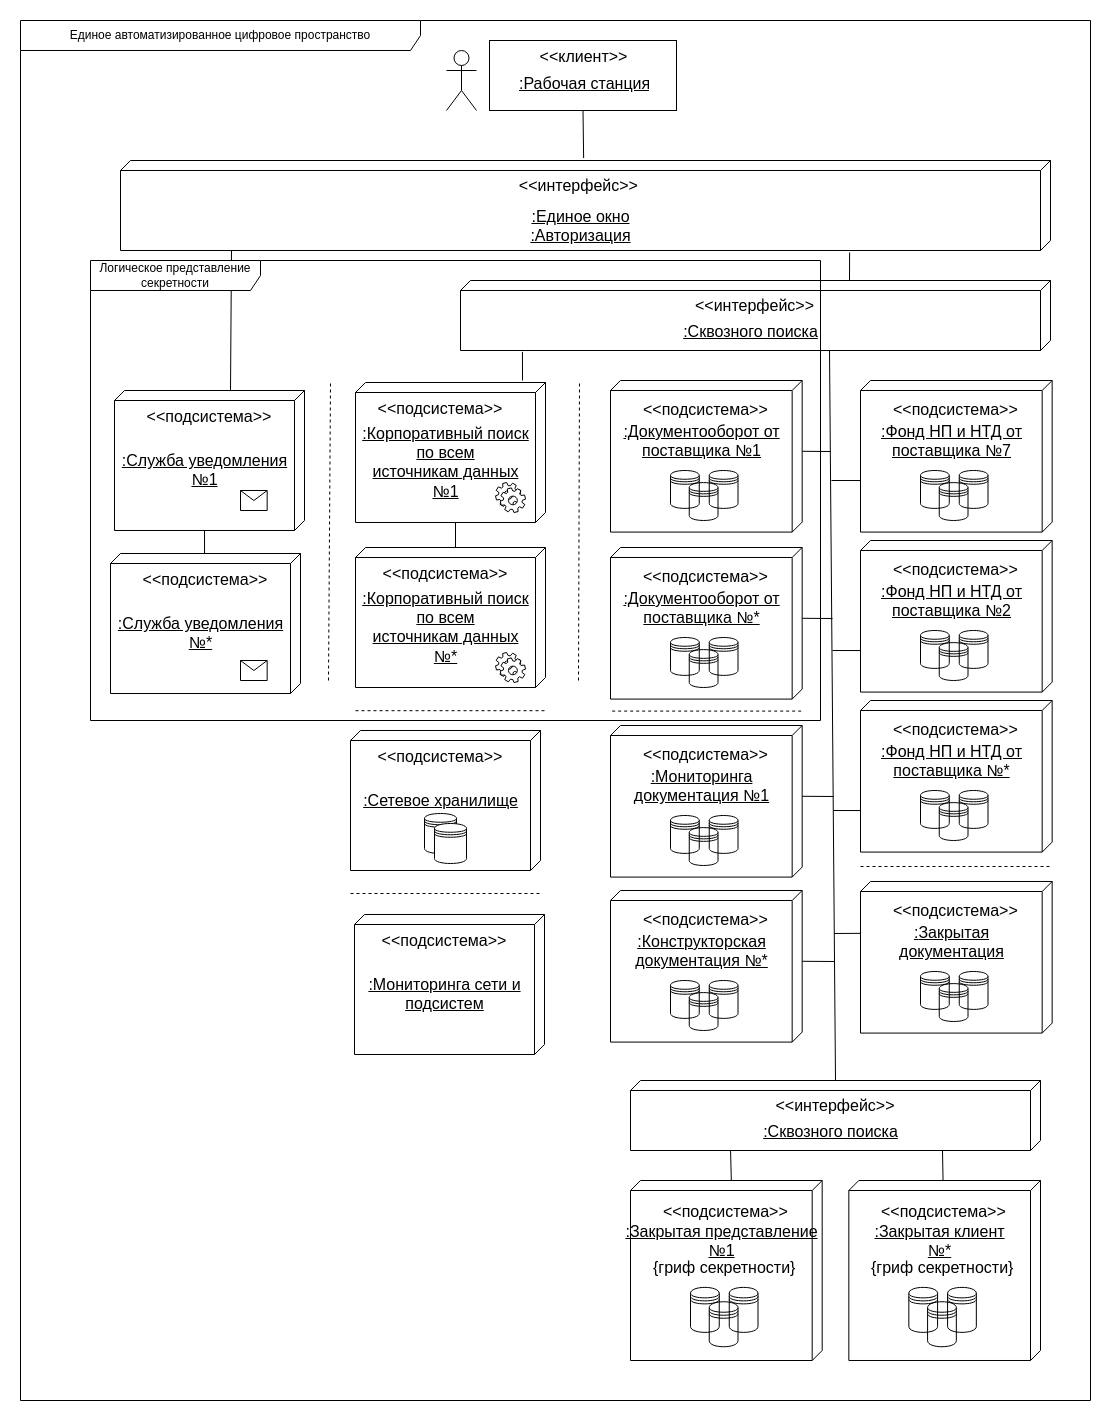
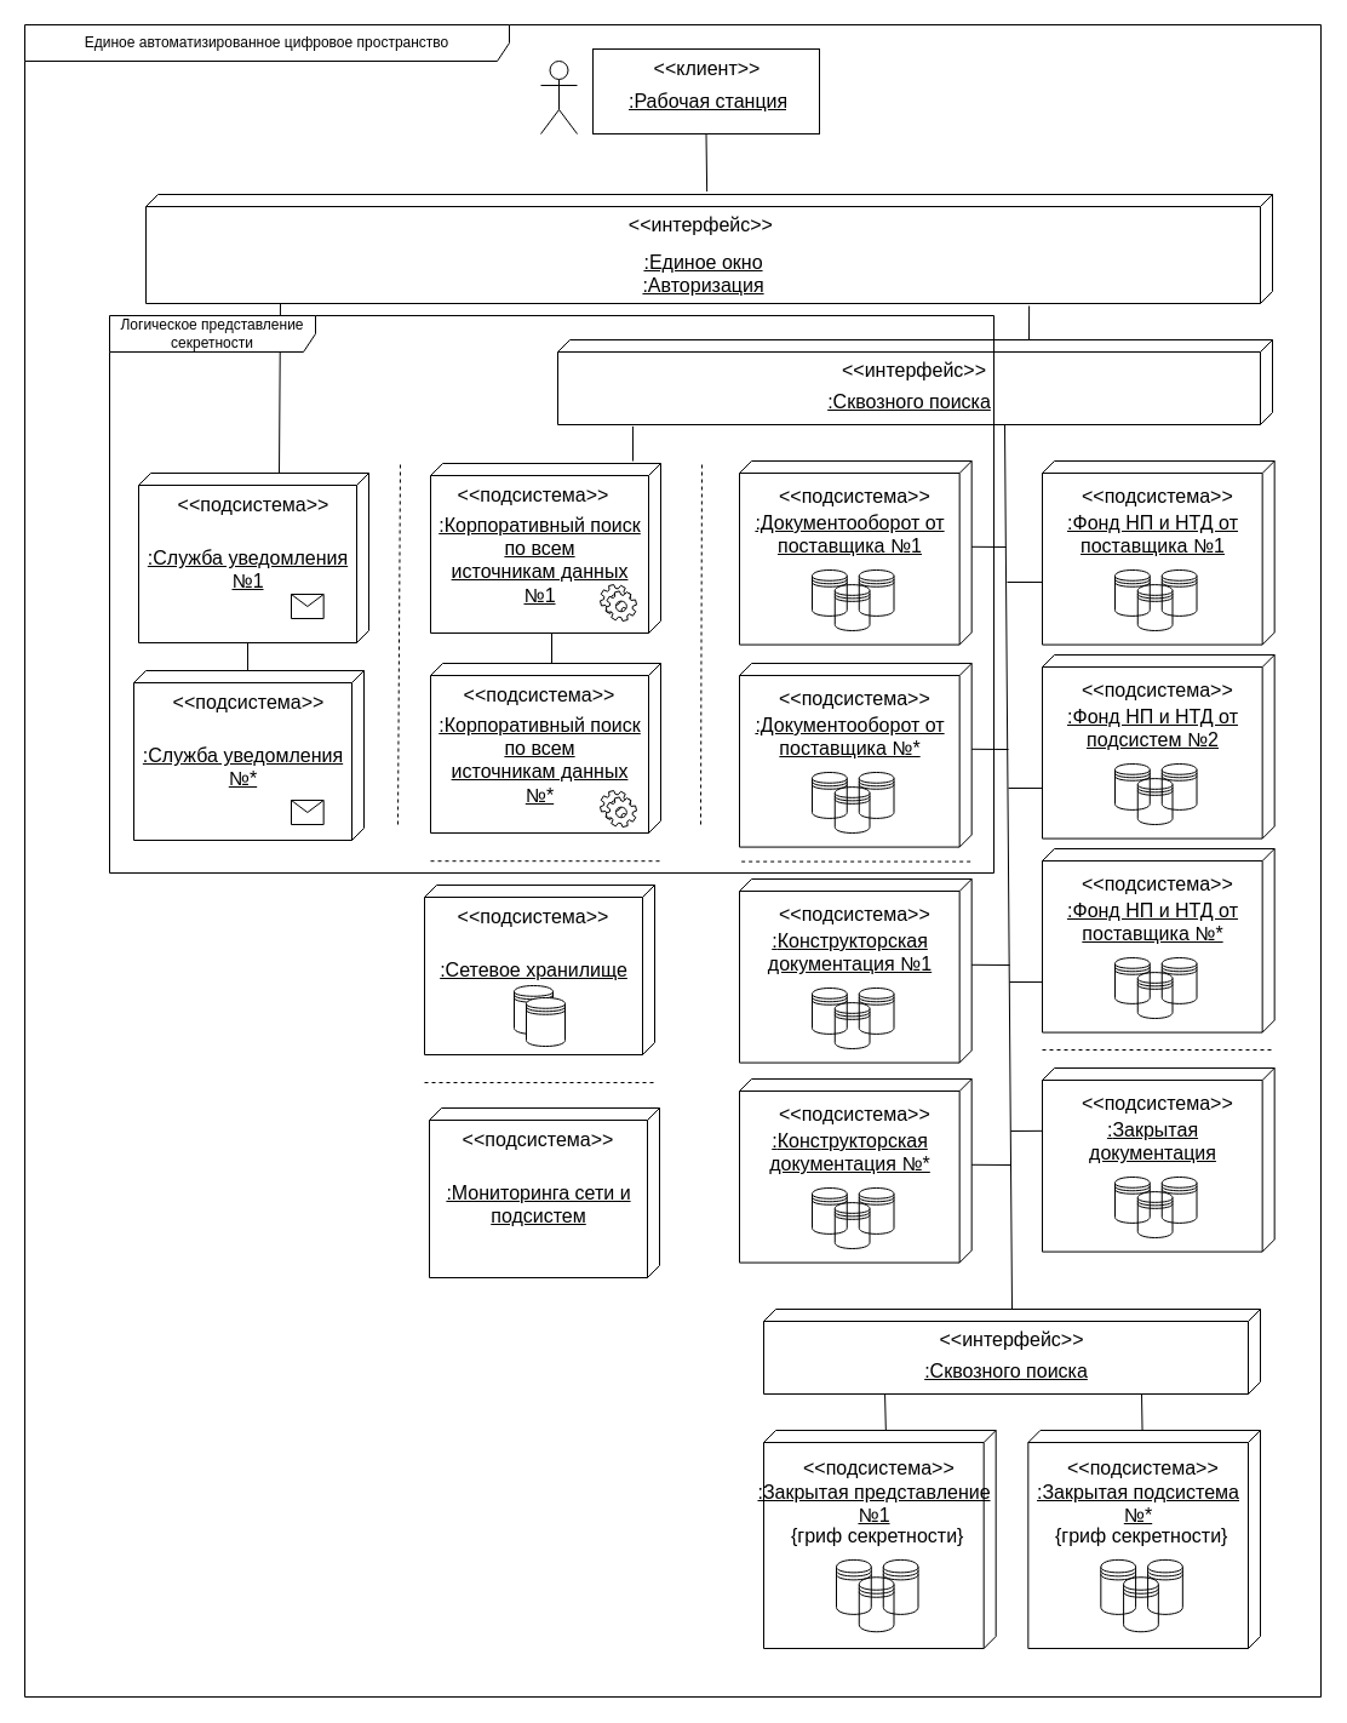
- <mxCell id="36" value="&lt;span&gt;:Фонд НП и НТД от&lt;/span&gt;&lt;div&gt;поставщика №7&lt;/div&gt;" style="verticalAlign=top;align=center;spacingTop=35;spacingLeft=2;spacingRight=12;shape=cube;size=10;direction=south;fontStyle=4;html=1;labelBackgroundColor=none;fillColor=none;fontSize=16;fontColor=none;" parent="35" vertex="1"><mxGeometry width="191.667" height="151.579" as="geometry" /></mxCell>
+ <mxCell id="36" value="&lt;span&gt;:Фонд НП и НТД от&lt;/span&gt;&lt;div&gt;поставщика №1&lt;/div&gt;" style="verticalAlign=top;align=center;spacingTop=35;spacingLeft=2;spacingRight=12;shape=cube;size=10;direction=south;fontStyle=4;html=1;labelBackgroundColor=none;fillColor=none;fontSize=16;fontColor=none;" parent="35" vertex="1"><mxGeometry width="191.667" height="151.579" as="geometry" /></mxCell>
- <mxCell id="43" value="&lt;span&gt;:Фонд НП и НТД от&lt;/span&gt;&lt;div&gt;поставщика №2&lt;/div&gt;" style="verticalAlign=top;align=center;spacingTop=35;spacingLeft=2;spacingRight=12;shape=cube;size=10;direction=south;fontStyle=4;html=1;labelBackgroundColor=none;fillColor=none;fontSize=16;fontColor=none;" parent="42" vertex="1"><mxGeometry width="191.667" height="151.579" as="geometry" /></mxCell>
+ <mxCell id="43" value="&lt;span&gt;:Фонд НП и НТД от&lt;/span&gt;&lt;div&gt;подсистем №2&lt;/div&gt;" style="verticalAlign=top;align=center;spacingTop=35;spacingLeft=2;spacingRight=12;shape=cube;size=10;direction=south;fontStyle=4;html=1;labelBackgroundColor=none;fillColor=none;fontSize=16;fontColor=none;" parent="42" vertex="1"><mxGeometry width="191.667" height="151.579" as="geometry" /></mxCell>
- <mxCell id="80" value="&lt;span&gt;:&lt;/span&gt;Мониторинга&lt;br&gt;документация №1" style="verticalAlign=top;align=center;spacingTop=35;spacingLeft=2;spacingRight=12;shape=cube;size=10;direction=south;fontStyle=4;html=1;labelBackgroundColor=none;fillColor=none;fontSize=16;fontColor=none;" parent="79" vertex="1"><mxGeometry width="191.667" height="151.579" as="geometry" /></mxCell>
+ <mxCell id="80" value="&lt;span&gt;:&lt;/span&gt;Конструкторская&lt;br&gt;документация №1" style="verticalAlign=top;align=center;spacingTop=35;spacingLeft=2;spacingRight=12;shape=cube;size=10;direction=south;fontStyle=4;html=1;labelBackgroundColor=none;fillColor=none;fontSize=16;fontColor=none;" parent="79" vertex="1"><mxGeometry width="191.667" height="151.579" as="geometry" /></mxCell>
- <mxCell id="16" value=":Закрытая клиент&lt;br&gt;№*" style="verticalAlign=top;align=center;spacingTop=35;spacingLeft=2;spacingRight=12;shape=cube;size=10;direction=south;fontStyle=4;html=1;labelBackgroundColor=none;fillColor=none;fontSize=16;fontColor=none;" parent="15" vertex="1"><mxGeometry width="191.67" height="180" as="geometry" /></mxCell>
+ <mxCell id="16" value=":Закрытая подсистема&lt;br&gt;№*" style="verticalAlign=top;align=center;spacingTop=35;spacingLeft=2;spacingRight=12;shape=cube;size=10;direction=south;fontStyle=4;html=1;labelBackgroundColor=none;fillColor=none;fontSize=16;fontColor=none;" parent="15" vertex="1"><mxGeometry width="191.67" height="180" as="geometry" /></mxCell>
